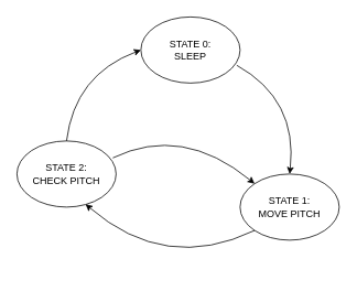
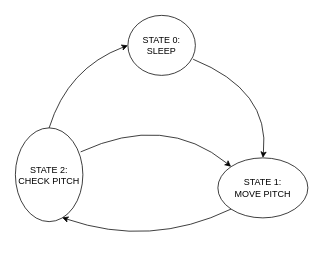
- <mxCell id="2" value="STATE 0:&lt;br&gt;SLEEP" style="ellipse;whiteSpace=wrap;html=1;" vertex="1" parent="1"><mxGeometry x="170" y="20" width="120" height="80" as="geometry" /></mxCell>
+ <mxCell id="2" value="STATE 0:&lt;br&gt;SLEEP" style="ellipse;whiteSpace=wrap;html=1;" vertex="1" parent="1"><mxGeometry x="170" y="20" width="90" height="80" as="geometry" /></mxCell>
- <mxCell id="3" value="STATE 2:&lt;br&gt;CHECK PITCH" style="ellipse;whiteSpace=wrap;html=1;" vertex="1" parent="1"><mxGeometry x="20" y="170" width="120" height="80" as="geometry" /></mxCell>
+ <mxCell id="3" value="STATE 2:&lt;br&gt;CHECK PITCH" style="ellipse;whiteSpace=wrap;html=1;" vertex="1" parent="1"><mxGeometry x="20" y="170" width="90" height="125" as="geometry" /></mxCell>
